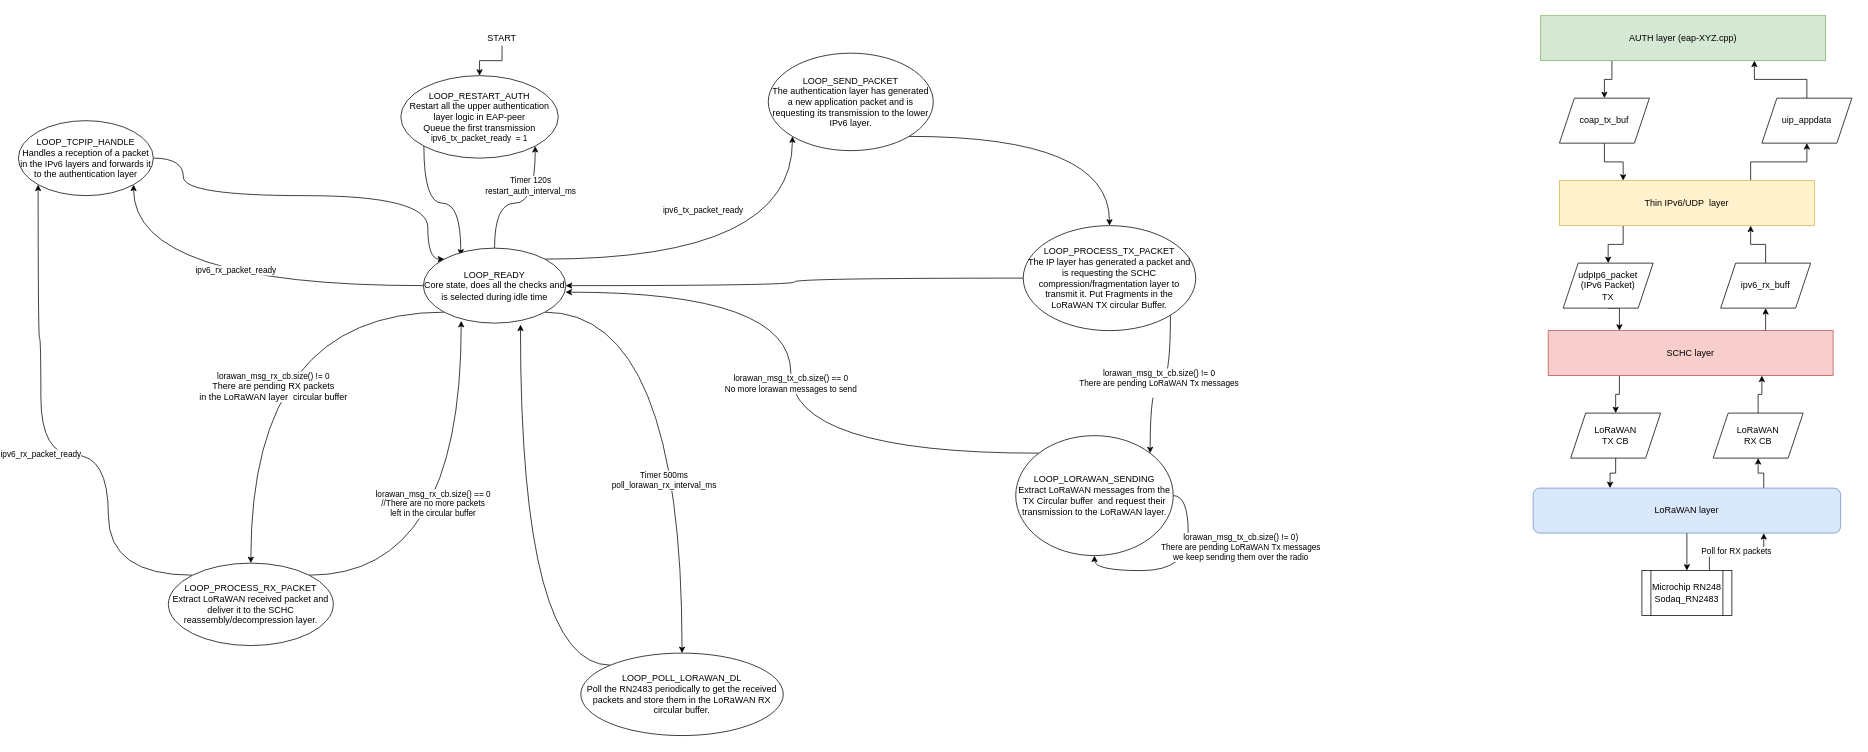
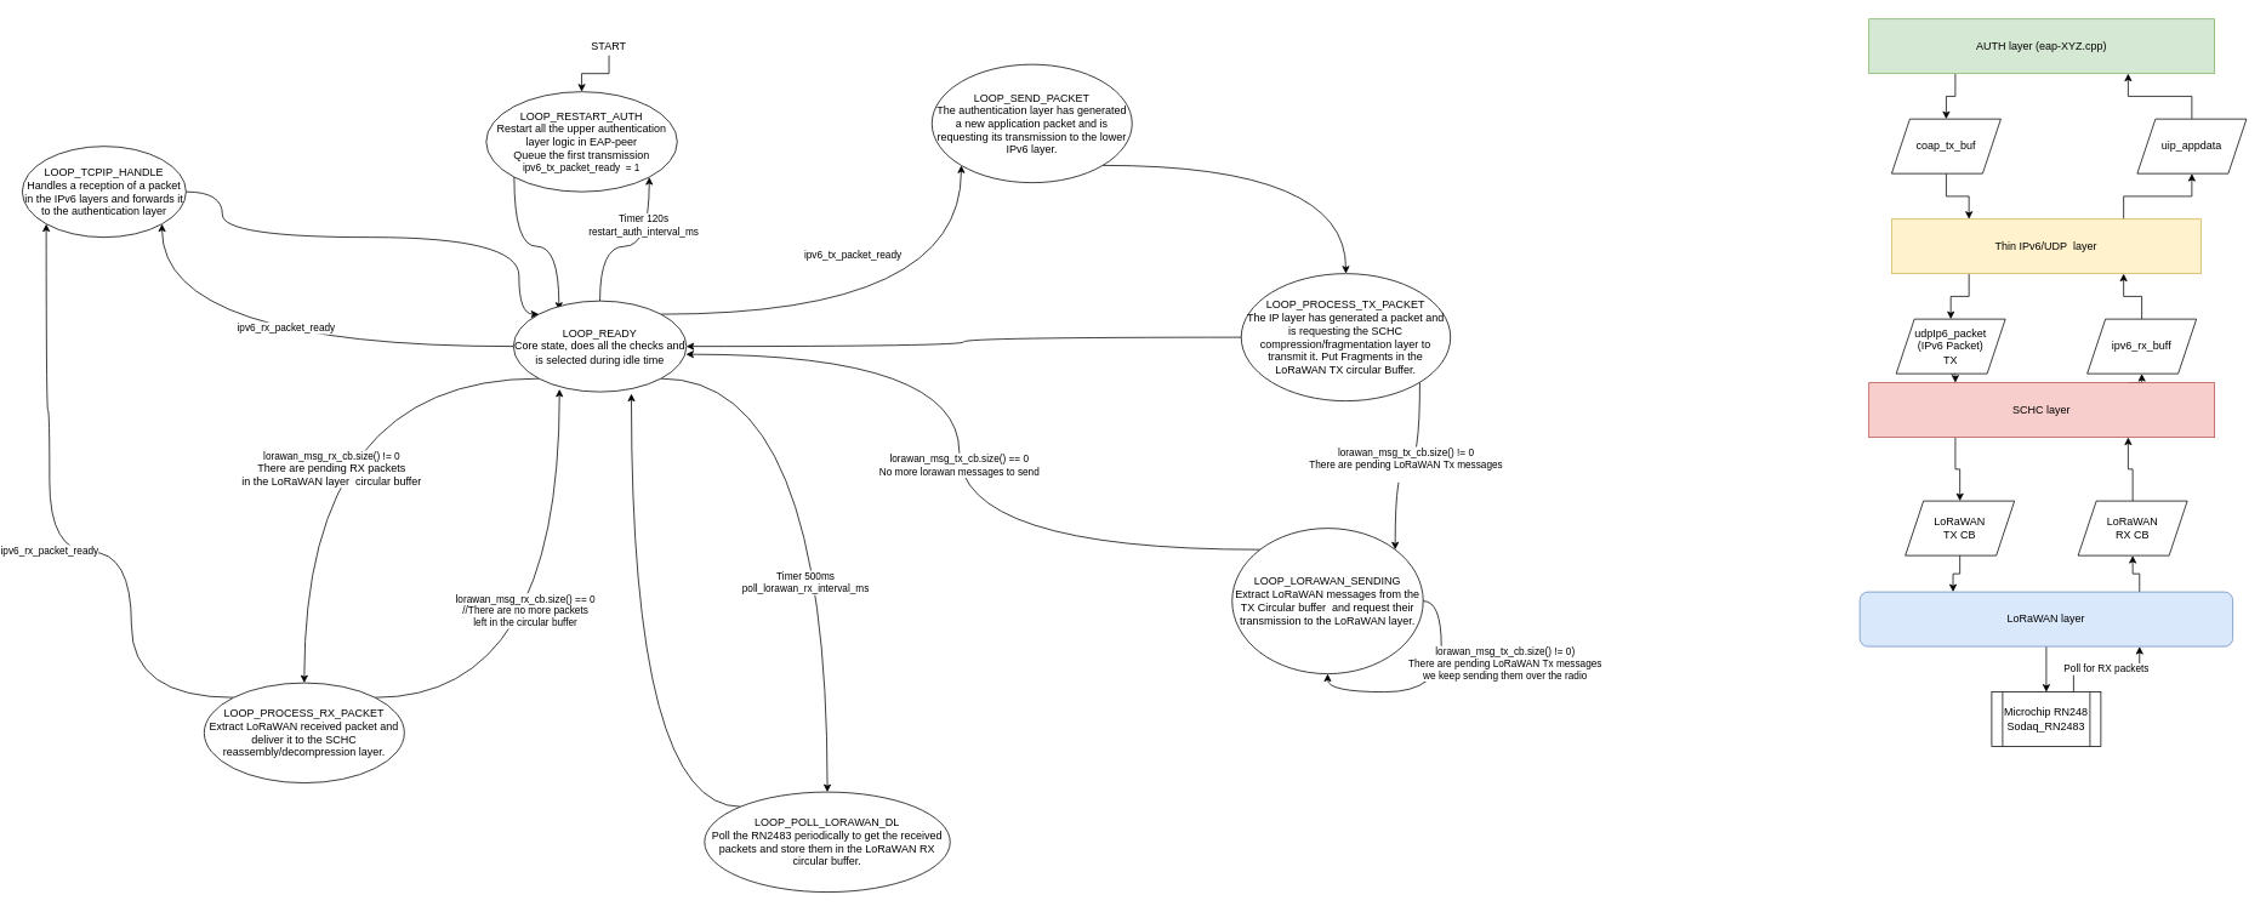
- <mxCell id="34" value="SCHC layer" style="rounded=0;whiteSpace=wrap;html=1;fillColor=#f8cecc;strokeColor=#b85450;" parent="1" vertex="1"><mxGeometry x="2060" y="440" width="380" height="60" as="geometry" /></mxCell>
+ <mxCell id="34" value="SCHC layer" style="rounded=0;whiteSpace=wrap;html=1;fillColor=#f8cecc;strokeColor=#b85450;" parent="1" vertex="1"><mxGeometry x="2050" y="420" width="380" height="60" as="geometry" /></mxCell>
